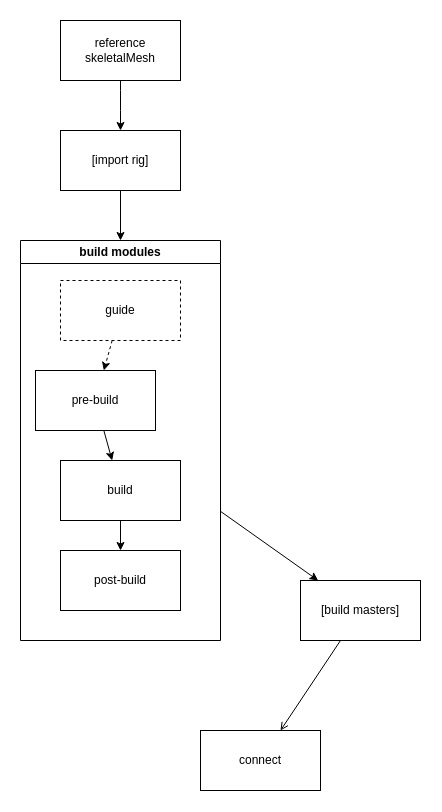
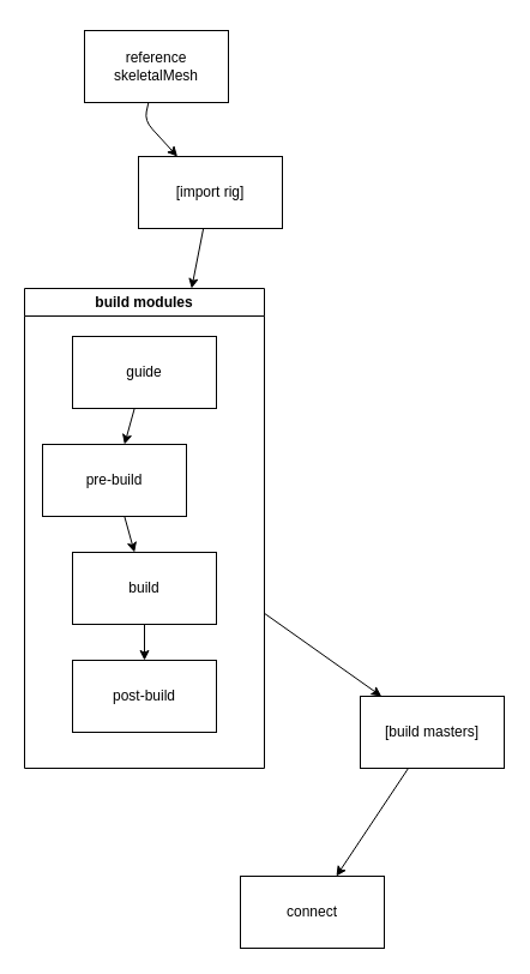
- <mxCell id="17" value="reference skeletalMesh" style="rounded=0;whiteSpace=wrap;html=1;" vertex="1" parent="1"><mxGeometry x="60" y="20" width="120" height="60" as="geometry" /></mxCell>
+ <mxCell id="17" value="reference skeletalMesh" style="rounded=0;whiteSpace=wrap;html=1;" vertex="1" parent="1"><mxGeometry x="70" y="25" width="120" height="60" as="geometry" /></mxCell>
- <mxCell id="15" value="[import rig]" style="rounded=0;whiteSpace=wrap;html=1;" vertex="1" parent="1"><mxGeometry x="60" y="130" width="120" height="60" as="geometry" /></mxCell>
+ <mxCell id="15" value="[import rig]" style="rounded=0;whiteSpace=wrap;html=1;" vertex="1" parent="1"><mxGeometry x="115" y="130" width="120" height="60" as="geometry" /></mxCell>
- <mxCell id="7" value="guide" style="rounded=0;whiteSpace=wrap;html=1;dashed=1;" parent="5" vertex="1"><mxGeometry x="40" y="40" width="120" height="60" as="geometry" /></mxCell>
+ <mxCell id="7" value="guide" style="rounded=0;whiteSpace=wrap;html=1;" parent="5" vertex="1"><mxGeometry x="40" y="40" width="120" height="60" as="geometry" /></mxCell>
- <mxCell id="6" style="edgeStyle=none;html=1;dashed=1;" parent="5" source="7" target="12" edge="1"><mxGeometry relative="1" as="geometry" /></mxCell>
+ <mxCell id="6" style="edgeStyle=none;html=1;" parent="5" source="7" target="12" edge="1"><mxGeometry relative="1" as="geometry" /></mxCell>
- <mxCell id="2" style="edgeStyle=none;html=1;endArrow=open;" parent="1" source="3" target="13" edge="1"><mxGeometry relative="1" as="geometry" /></mxCell>
+ <mxCell id="2" style="edgeStyle=none;html=1;" parent="1" source="3" target="13" edge="1"><mxGeometry relative="1" as="geometry" /></mxCell>
